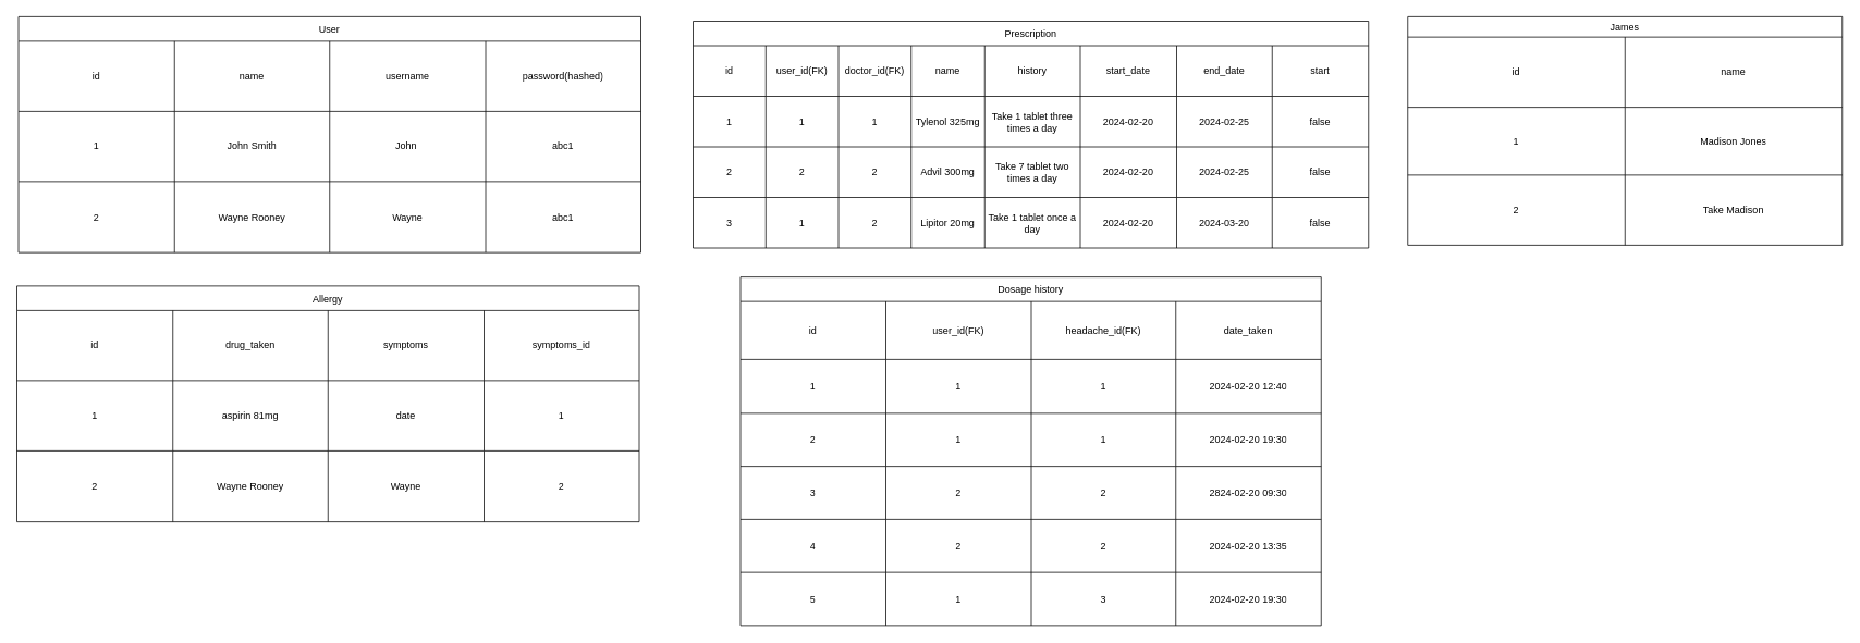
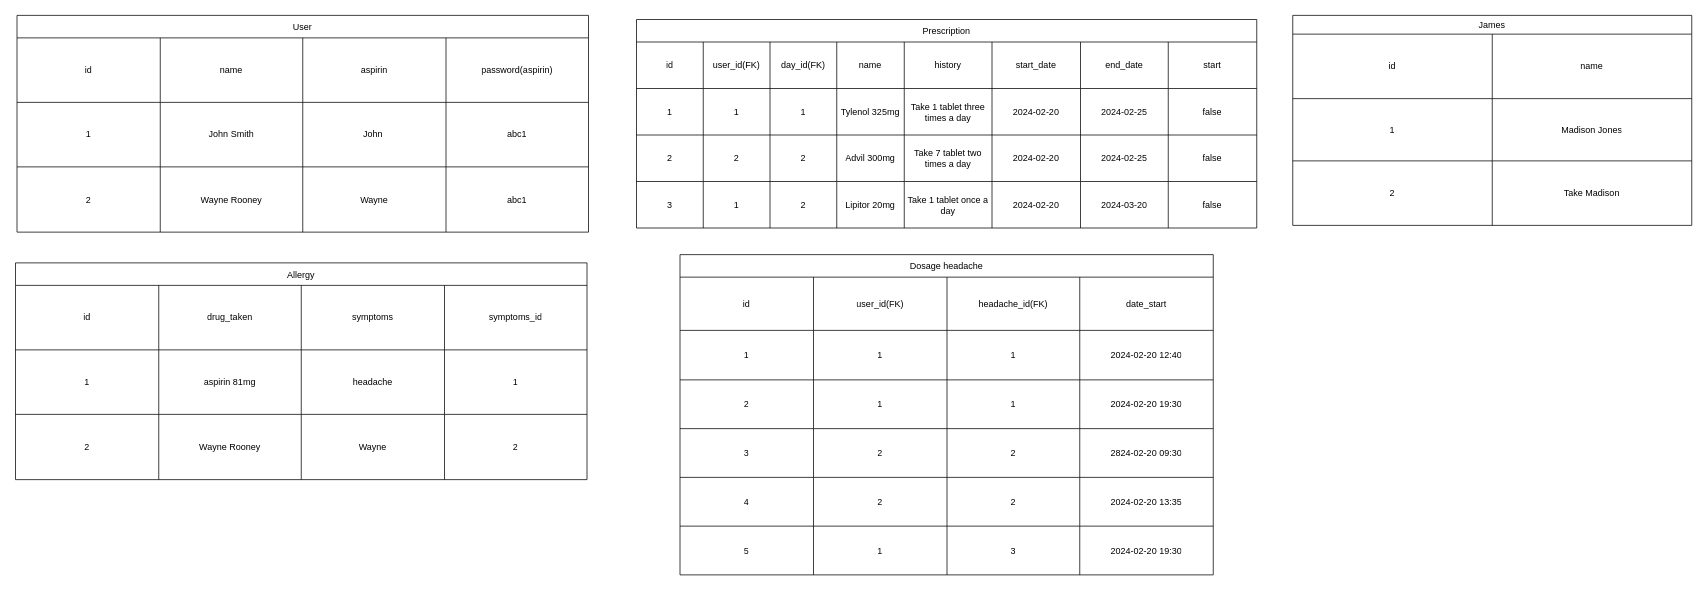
- <mxCell id="22" value="doctor_id(FK)" style="shape=partialRectangle;html=1;whiteSpace=wrap;connectable=0;overflow=hidden;fillColor=none;top=0;left=0;bottom=0;right=0;pointerEvents=1;" parent="19" vertex="1"><mxGeometry x="178" width="89" height="62" as="geometry"><mxRectangle width="89" height="62" as="alternateBounds" /></mxGeometry></mxCell>
+ <mxCell id="22" value="day_id(FK)" style="shape=partialRectangle;html=1;whiteSpace=wrap;connectable=0;overflow=hidden;fillColor=none;top=0;left=0;bottom=0;right=0;pointerEvents=1;" parent="19" vertex="1"><mxGeometry x="178" width="89" height="62" as="geometry"><mxRectangle width="89" height="62" as="alternateBounds" /></mxGeometry></mxCell>
- <mxCell id="6" value="username" style="shape=partialRectangle;html=1;whiteSpace=wrap;connectable=0;overflow=hidden;fillColor=none;top=0;left=0;bottom=0;right=0;pointerEvents=1;" parent="3" vertex="1"><mxGeometry x="381" width="191" height="86" as="geometry"><mxRectangle width="191" height="86" as="alternateBounds" /></mxGeometry></mxCell>
+ <mxCell id="6" value="aspirin" style="shape=partialRectangle;html=1;whiteSpace=wrap;connectable=0;overflow=hidden;fillColor=none;top=0;left=0;bottom=0;right=0;pointerEvents=1;" parent="3" vertex="1"><mxGeometry x="381" width="191" height="86" as="geometry"><mxRectangle width="191" height="86" as="alternateBounds" /></mxGeometry></mxCell>
- <mxCell id="7" value="password(hashed)" style="shape=partialRectangle;html=1;whiteSpace=wrap;connectable=0;overflow=hidden;fillColor=none;top=0;left=0;bottom=0;right=0;pointerEvents=1;" parent="3" vertex="1"><mxGeometry x="572" width="190" height="86" as="geometry"><mxRectangle width="190" height="86" as="alternateBounds" /></mxGeometry></mxCell>
+ <mxCell id="7" value="password(aspirin)" style="shape=partialRectangle;html=1;whiteSpace=wrap;connectable=0;overflow=hidden;fillColor=none;top=0;left=0;bottom=0;right=0;pointerEvents=1;" parent="3" vertex="1"><mxGeometry x="572" width="190" height="86" as="geometry"><mxRectangle width="190" height="86" as="alternateBounds" /></mxGeometry></mxCell>
- <mxCell id="65" value="Dosage history" style="shape=table;startSize=30;container=1;collapsible=0;childLayout=tableLayout;" parent="1" vertex="1"><mxGeometry x="906" y="339" width="711" height="427" as="geometry" /></mxCell>
+ <mxCell id="65" value="Dosage headache" style="shape=table;startSize=30;container=1;collapsible=0;childLayout=tableLayout;" parent="1" vertex="1"><mxGeometry x="906" y="339" width="711" height="427" as="geometry" /></mxCell>
- <mxCell id="70" value="date_taken" style="shape=partialRectangle;html=1;whiteSpace=wrap;connectable=0;overflow=hidden;fillColor=none;top=0;left=0;bottom=0;right=0;pointerEvents=1;" parent="66" vertex="1"><mxGeometry x="533" width="178" height="71" as="geometry"><mxRectangle width="178" height="71" as="alternateBounds" /></mxGeometry></mxCell>
+ <mxCell id="70" value="date_start" style="shape=partialRectangle;html=1;whiteSpace=wrap;connectable=0;overflow=hidden;fillColor=none;top=0;left=0;bottom=0;right=0;pointerEvents=1;" parent="66" vertex="1"><mxGeometry x="533" width="178" height="71" as="geometry"><mxRectangle width="178" height="71" as="alternateBounds" /></mxGeometry></mxCell>
- <mxCell id="105" value="date" style="shape=partialRectangle;html=1;whiteSpace=wrap;connectable=0;overflow=hidden;fillColor=none;top=0;left=0;bottom=0;right=0;pointerEvents=1;" vertex="1" parent="102"><mxGeometry x="381" width="191" height="86" as="geometry"><mxRectangle width="191" height="86" as="alternateBounds" /></mxGeometry></mxCell>
+ <mxCell id="105" value="headache" style="shape=partialRectangle;html=1;whiteSpace=wrap;connectable=0;overflow=hidden;fillColor=none;top=0;left=0;bottom=0;right=0;pointerEvents=1;" vertex="1" parent="102"><mxGeometry x="381" width="191" height="86" as="geometry"><mxRectangle width="191" height="86" as="alternateBounds" /></mxGeometry></mxCell>
